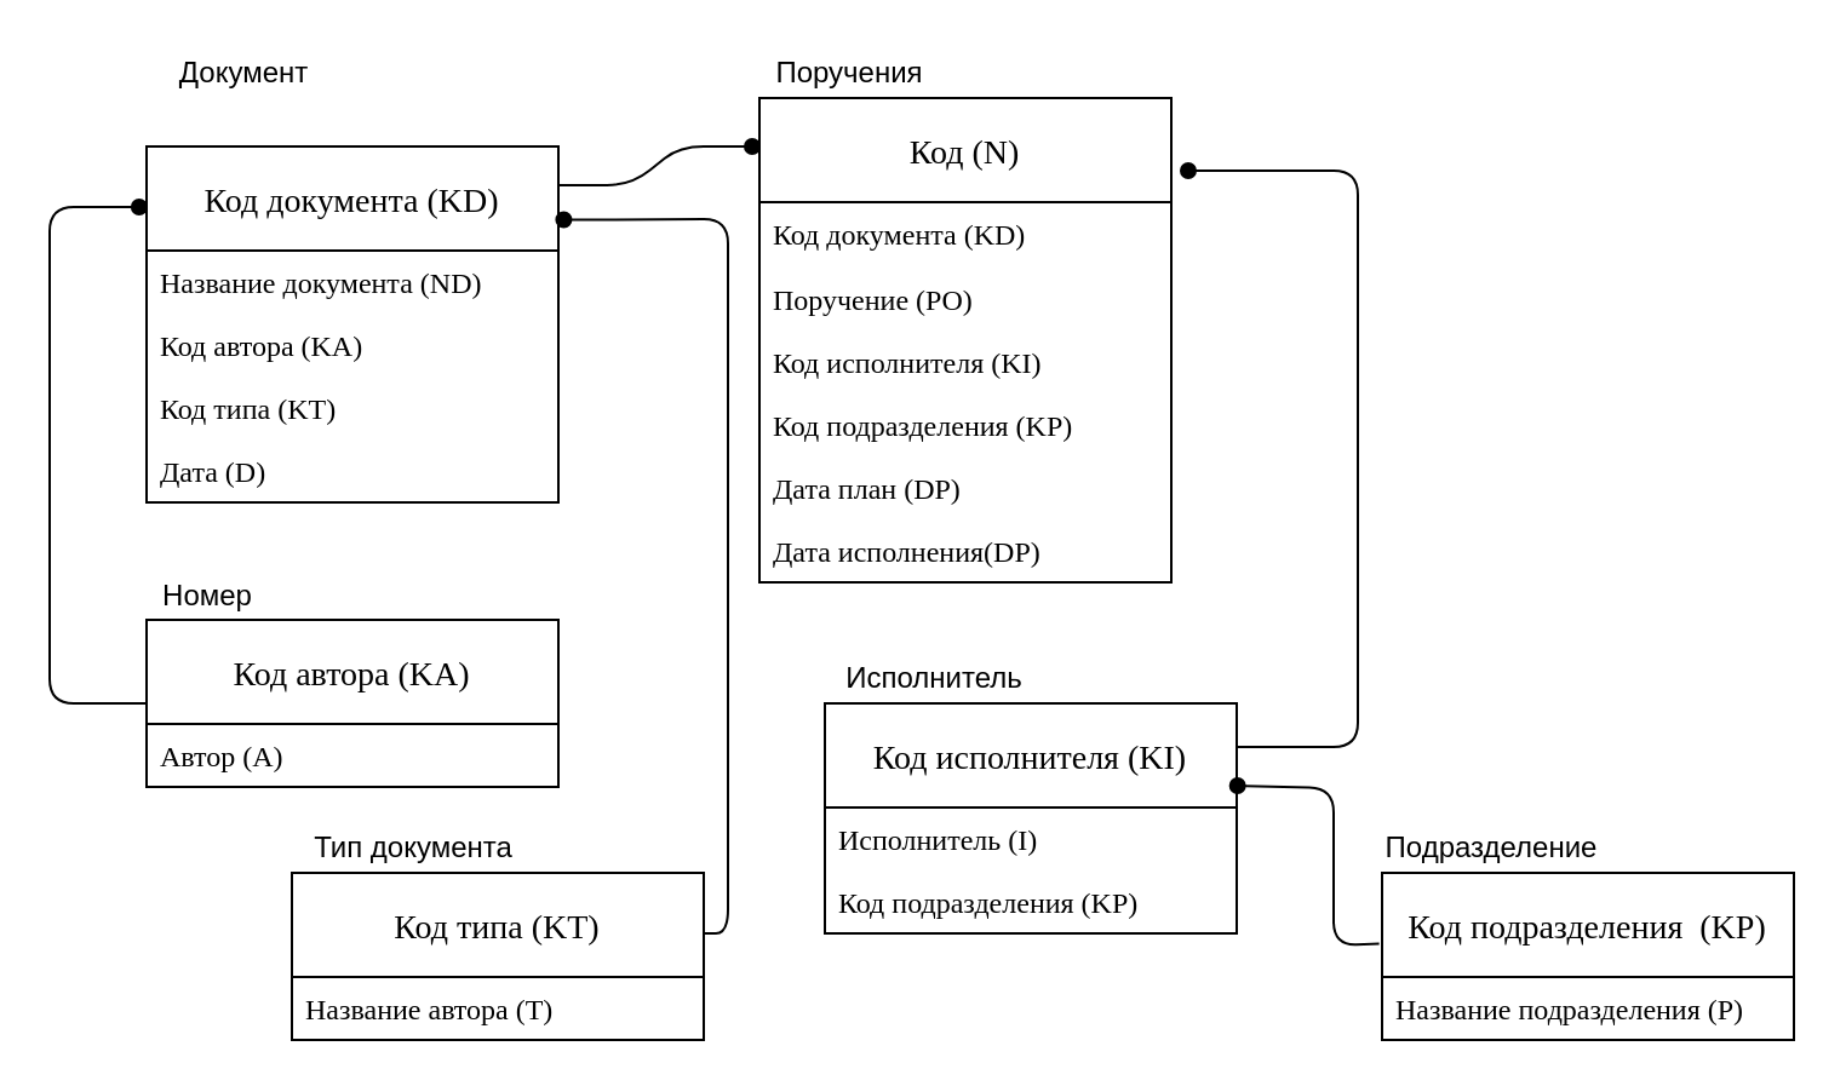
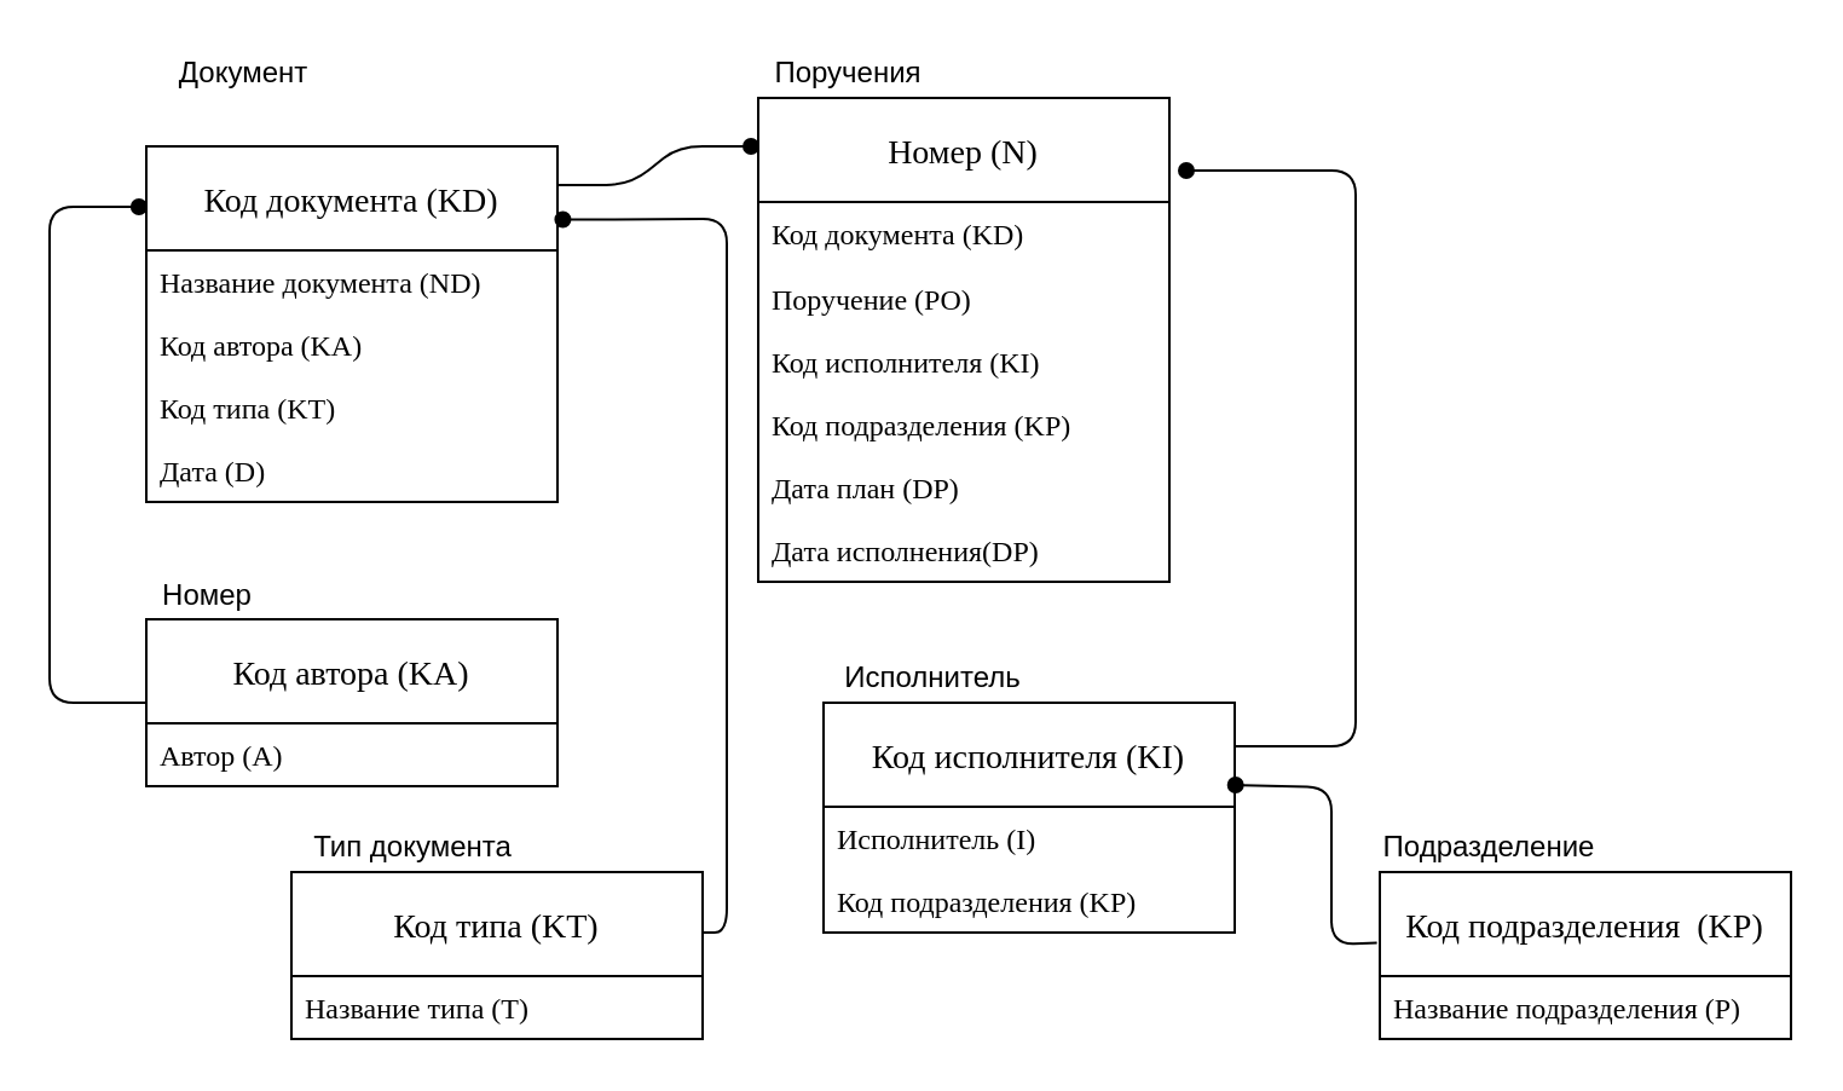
- <mxCell id="3" value="Код (N)" style="swimlane;fontStyle=0;childLayout=stackLayout;horizontal=1;startSize=43;fillColor=none;horizontalStack=0;resizeParent=1;resizeParentMax=0;resizeLast=0;collapsible=1;marginBottom=0;swimlaneFillColor=#ffffff;align=center;fontSize=14;fontFamily=Times New Roman;" vertex="1" parent="1"><mxGeometry x="313" y="40" width="170" height="200" as="geometry" /></mxCell>
+ <mxCell id="3" value="Номер (N)" style="swimlane;fontStyle=0;childLayout=stackLayout;horizontal=1;startSize=43;fillColor=none;horizontalStack=0;resizeParent=1;resizeParentMax=0;resizeLast=0;collapsible=1;marginBottom=0;swimlaneFillColor=#ffffff;align=center;fontSize=14;fontFamily=Times New Roman;" vertex="1" parent="1"><mxGeometry x="313" y="40" width="170" height="200" as="geometry" /></mxCell>
- <mxCell id="28" value="Название автора (T)" style="text;strokeColor=none;fillColor=none;spacingLeft=4;spacingRight=4;overflow=hidden;rotatable=0;points=[[0,0.5],[1,0.5]];portConstraint=eastwest;fontSize=12;fontFamily=Times New Roman;" vertex="1" parent="27"><mxGeometry y="43" width="170" height="26" as="geometry" /></mxCell>
+ <mxCell id="28" value="Название типа (T)" style="text;strokeColor=none;fillColor=none;spacingLeft=4;spacingRight=4;overflow=hidden;rotatable=0;points=[[0,0.5],[1,0.5]];portConstraint=eastwest;fontSize=12;fontFamily=Times New Roman;" vertex="1" parent="27"><mxGeometry y="43" width="170" height="26" as="geometry" /></mxCell>
